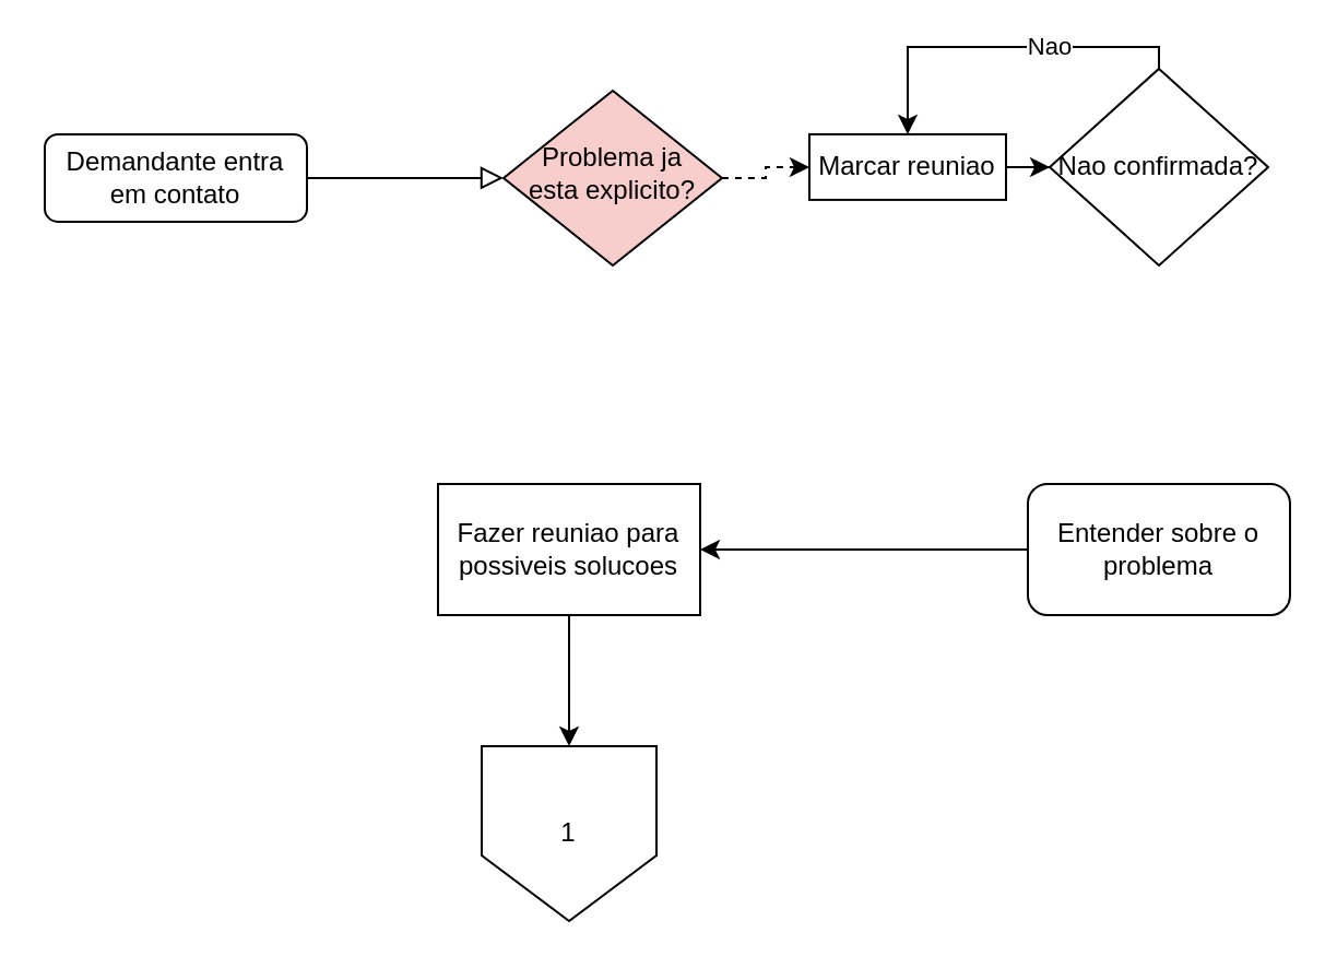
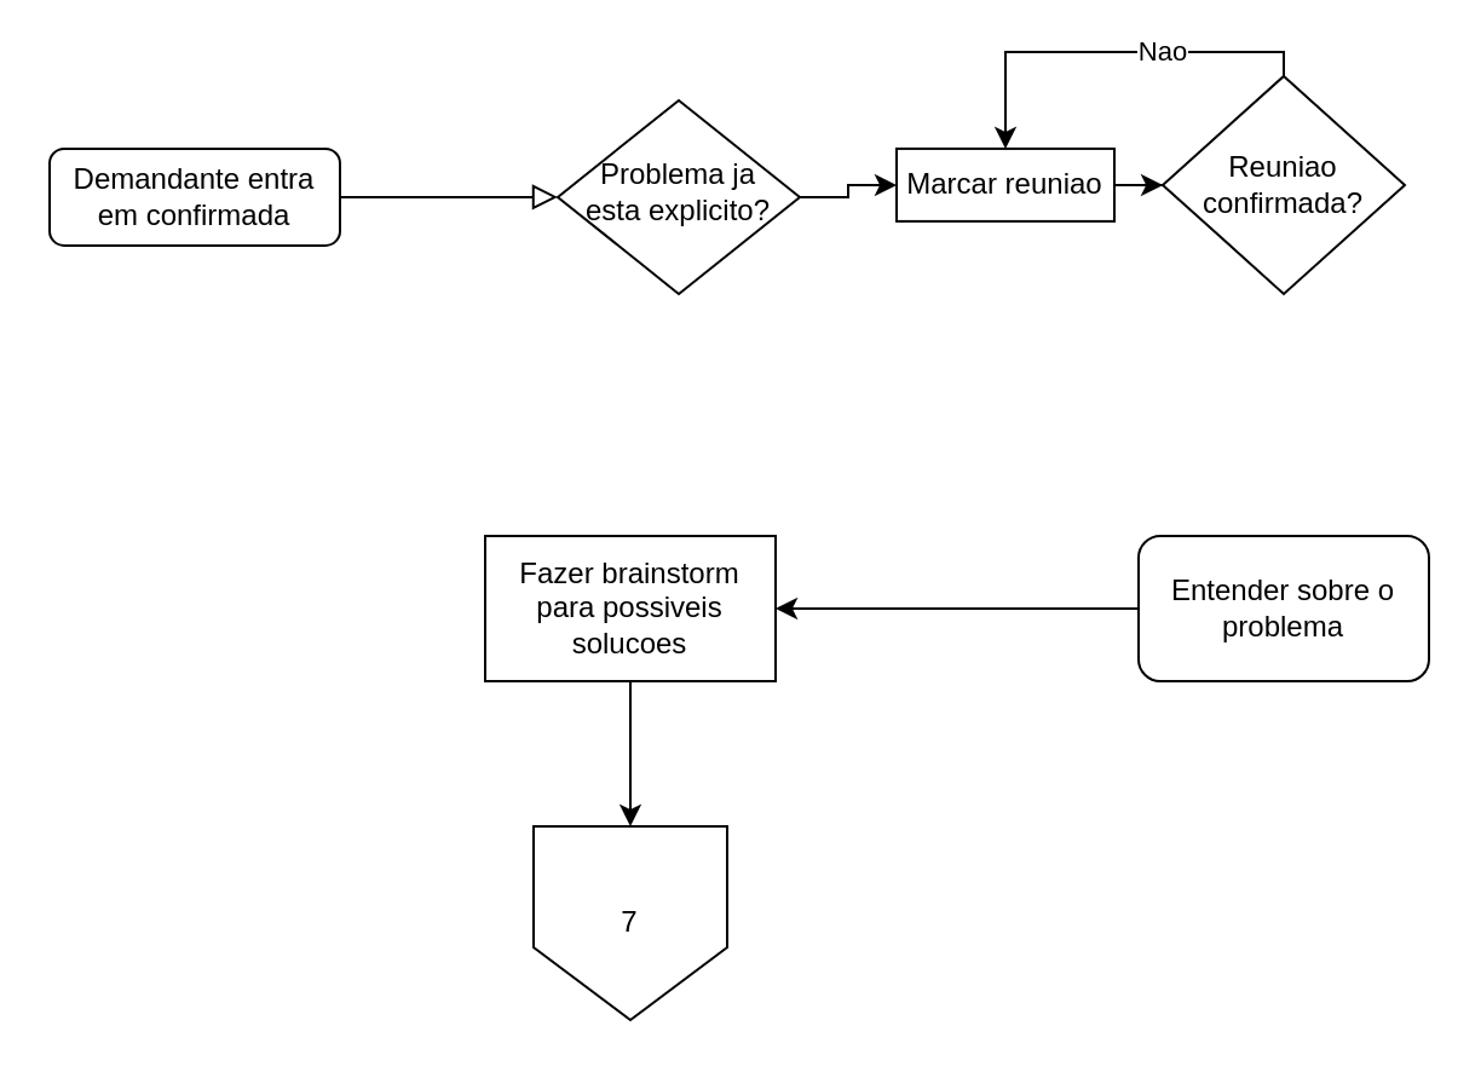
- <mxCell id="7" value="Nao confirmada?" style="rhombus;whiteSpace=wrap;html=1;" parent="1" vertex="1"><mxGeometry x="480" y="30.96" width="100" height="90" as="geometry" /></mxCell>
+ <mxCell id="7" value="Reuniao confirmada?" style="rhombus;whiteSpace=wrap;html=1;" parent="1" vertex="1"><mxGeometry x="480" y="30.96" width="100" height="90" as="geometry" /></mxCell>
- <mxCell id="3" value="Demandante entra em contato" style="rounded=1;whiteSpace=wrap;html=1;fontSize=12;glass=0;strokeWidth=1;shadow=0;" parent="1" vertex="1"><mxGeometry x="20" y="60.96" width="120" height="40" as="geometry" /></mxCell>
+ <mxCell id="3" value="Demandante entra em confirmada" style="rounded=1;whiteSpace=wrap;html=1;fontSize=12;glass=0;strokeWidth=1;shadow=0;" parent="1" vertex="1"><mxGeometry x="20" y="60.96" width="120" height="40" as="geometry" /></mxCell>
- <mxCell id="5" value="Problema ja esta explicito?" style="rhombus;whiteSpace=wrap;html=1;shadow=0;fontFamily=Helvetica;fontSize=12;align=center;strokeWidth=1;spacing=6;spacingTop=-4;fillColor=#f8cecc;" parent="1" vertex="1"><mxGeometry x="230" y="40.96" width="100" height="80" as="geometry" /></mxCell>
+ <mxCell id="5" value="Problema ja esta explicito?" style="rhombus;whiteSpace=wrap;html=1;shadow=0;fontFamily=Helvetica;fontSize=12;align=center;strokeWidth=1;spacing=6;spacingTop=-4;" parent="1" vertex="1"><mxGeometry x="230" y="40.96" width="100" height="80" as="geometry" /></mxCell>
- <mxCell id="4" style="edgeStyle=orthogonalEdgeStyle;rounded=0;orthogonalLoop=1;jettySize=auto;html=1;dashed=1;" parent="1" source="5" target="11" edge="1"><mxGeometry relative="1" as="geometry" /></mxCell>
+ <mxCell id="4" style="edgeStyle=orthogonalEdgeStyle;rounded=0;orthogonalLoop=1;jettySize=auto;html=1;" parent="1" source="5" target="11" edge="1"><mxGeometry relative="1" as="geometry" /></mxCell>
- <mxCell id="13" value="Fazer reuniao para possiveis solucoes" style="rounded=0;whiteSpace=wrap;html=1;" parent="1" vertex="1"><mxGeometry x="200" y="221" width="120" height="60" as="geometry" /></mxCell>
+ <mxCell id="13" value="Fazer brainstorm para possiveis solucoes" style="rounded=0;whiteSpace=wrap;html=1;" parent="1" vertex="1"><mxGeometry x="200" y="221" width="120" height="60" as="geometry" /></mxCell>
- <mxCell id="14" value="1" style="shape=offPageConnector;whiteSpace=wrap;html=1;" vertex="1" parent="1"><mxGeometry x="220" y="341" width="80" height="80" as="geometry" /></mxCell>
+ <mxCell id="14" value="7" style="shape=offPageConnector;whiteSpace=wrap;html=1;" vertex="1" parent="1"><mxGeometry x="220" y="341" width="80" height="80" as="geometry" /></mxCell>
